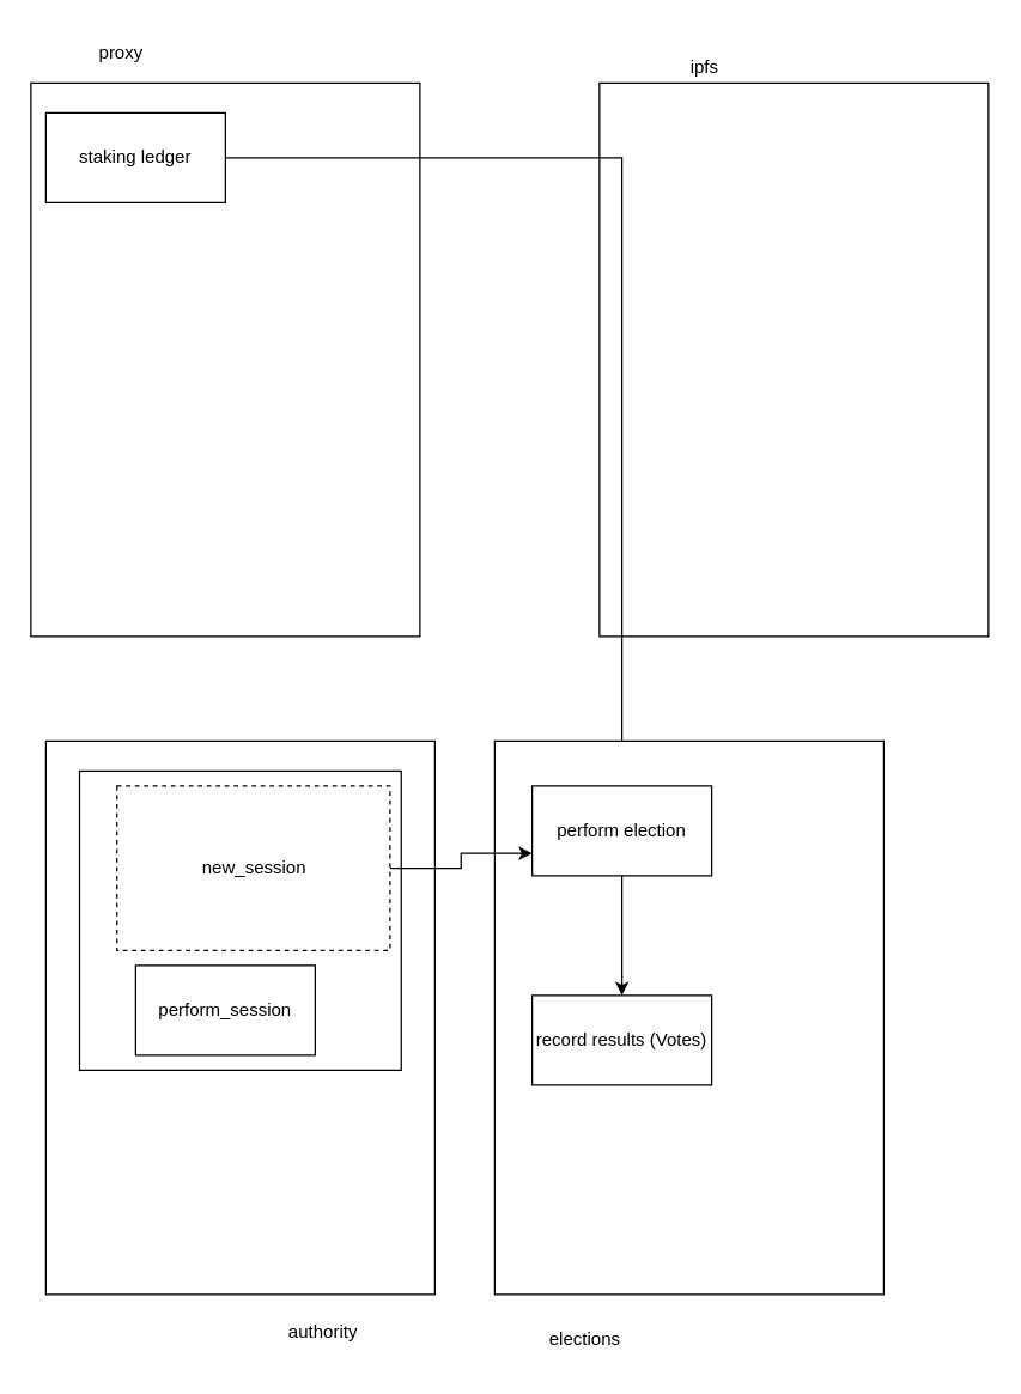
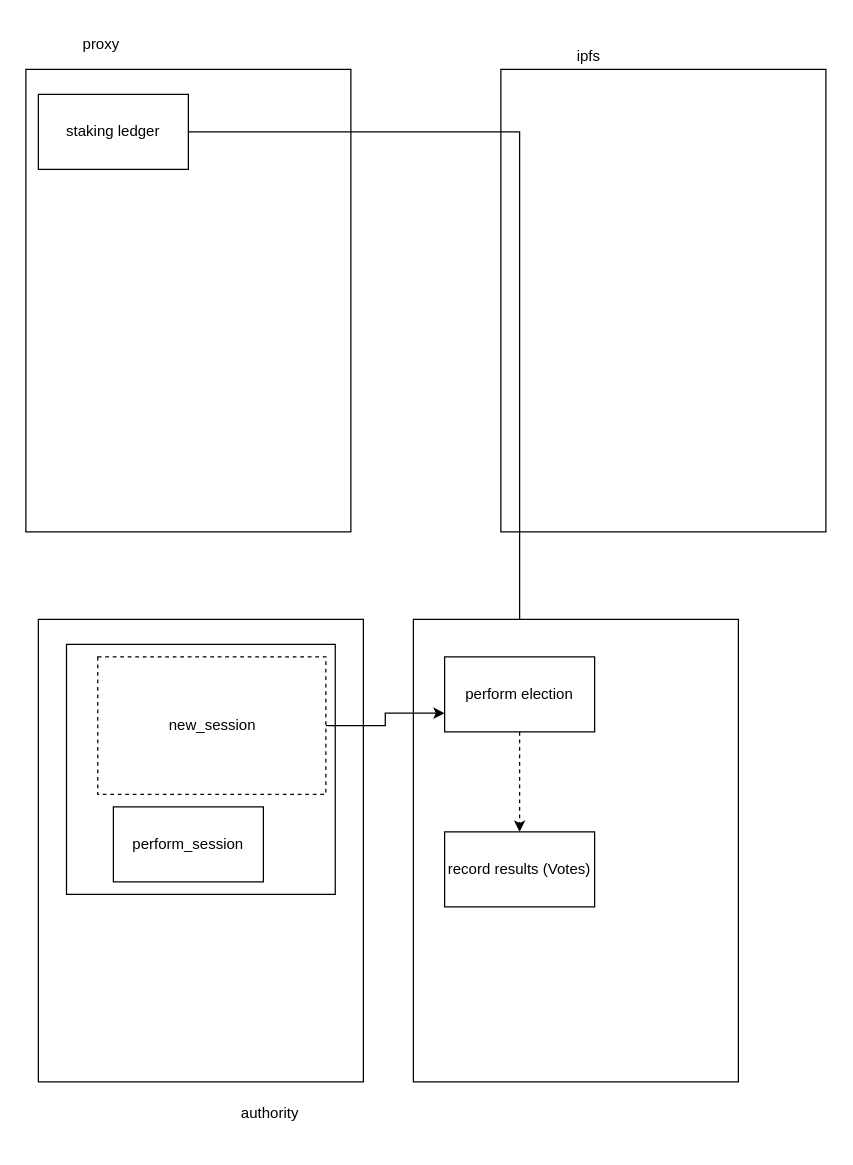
- <mxCell id="15" value="" style="edgeStyle=orthogonalEdgeStyle;rounded=0;orthogonalLoop=1;jettySize=auto;html=1;" edge="1" parent="1" source="16" target="17"><mxGeometry relative="1" as="geometry" /></mxCell>
+ <mxCell id="15" value="" style="edgeStyle=orthogonalEdgeStyle;rounded=0;orthogonalLoop=1;jettySize=auto;html=1;dashed=1;" edge="1" parent="1" source="16" target="17"><mxGeometry relative="1" as="geometry" /></mxCell>
- <mxCell id="14" value="elections" style="text;html=1;align=center;verticalAlign=middle;resizable=0;points=[];autosize=1;strokeColor=none;fillColor=none;" vertex="1" parent="1"><mxGeometry x="355" y="880" width="70" height="30" as="geometry" /></mxCell>
